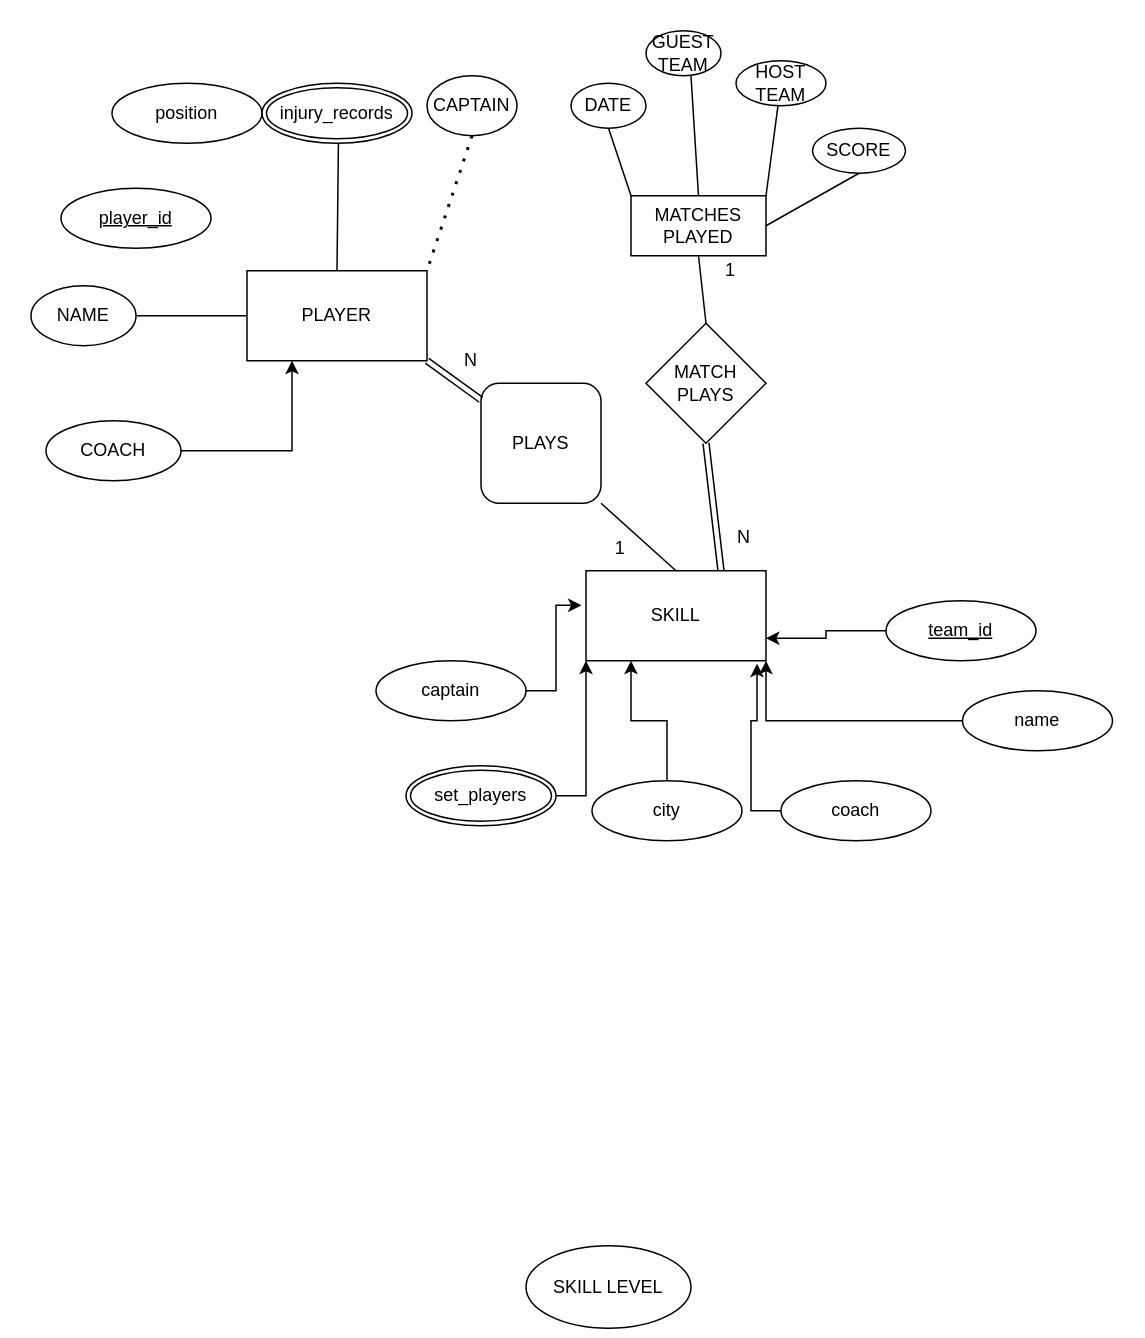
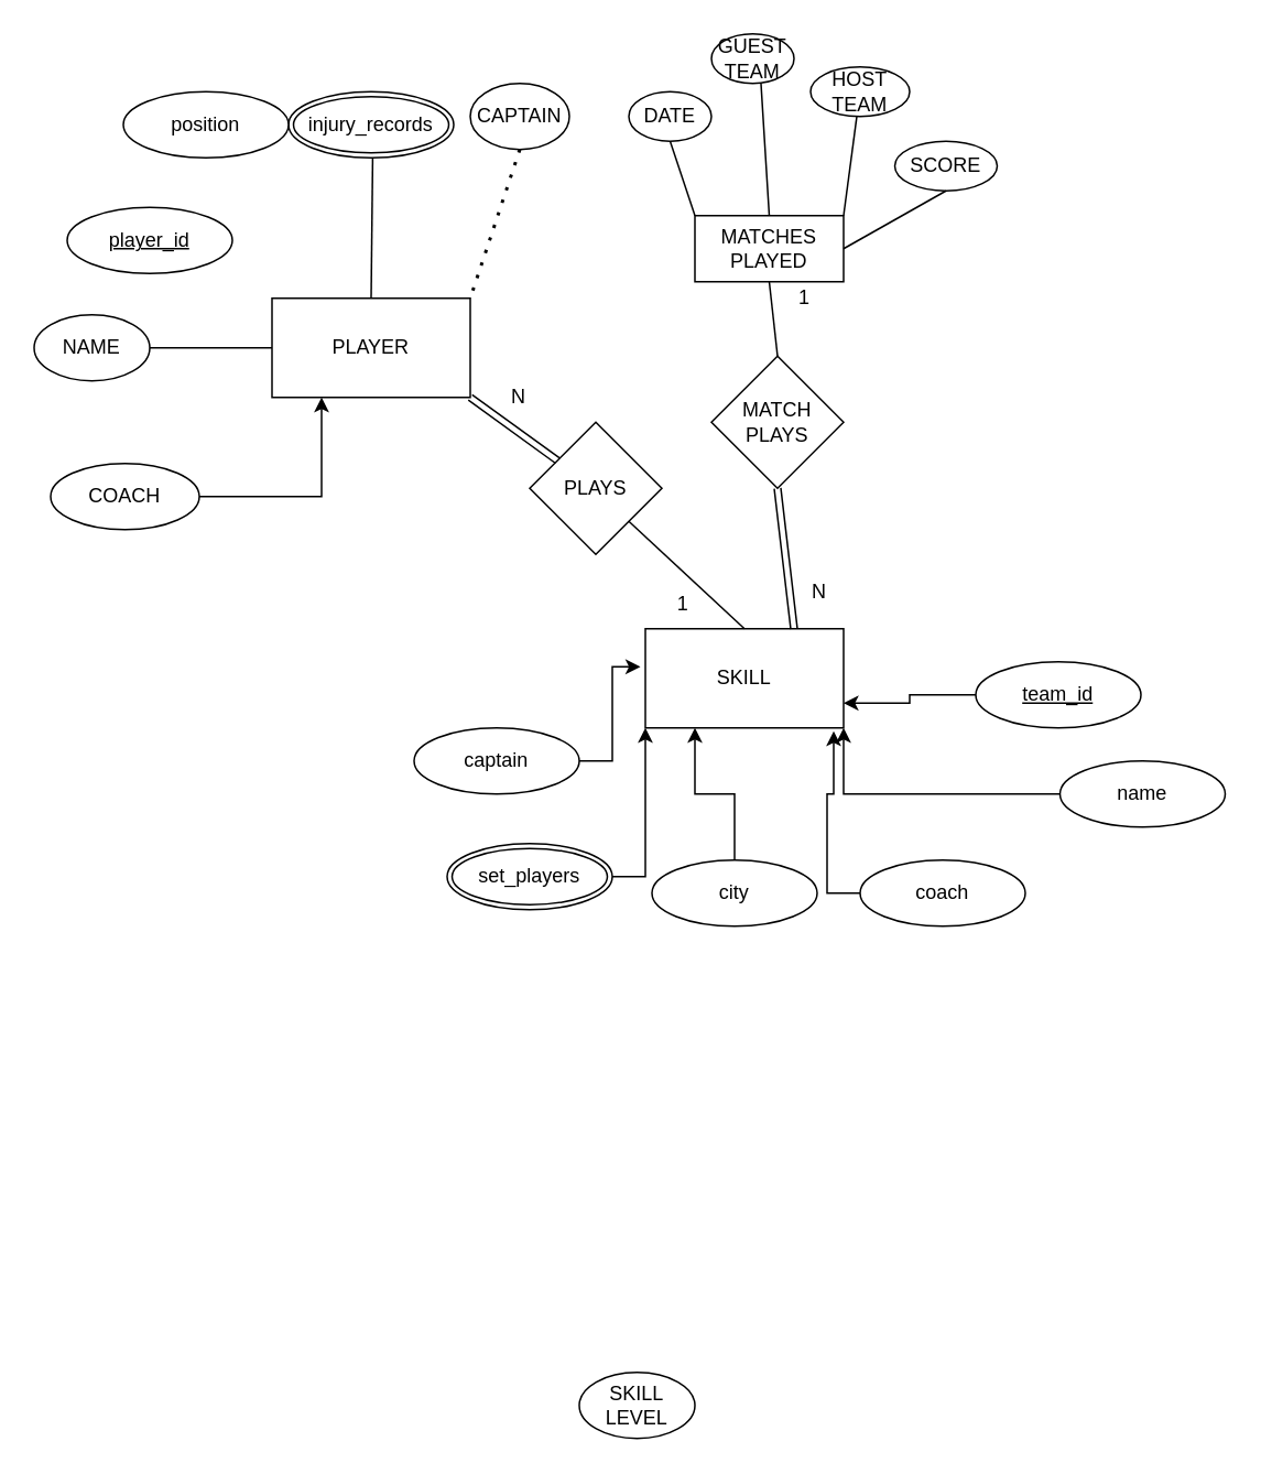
- <mxCell id="12" value="PLAYS" style="whiteSpace=wrap;html=1;rounded=1;" parent="1" vertex="1"><mxGeometry x="320" y="255" width="80" height="80" as="geometry" /></mxCell>
+ <mxCell id="12" value="PLAYS" style="rhombus;whiteSpace=wrap;html=1;" parent="1" vertex="1"><mxGeometry x="320" y="255" width="80" height="80" as="geometry" /></mxCell>
- <mxCell id="4" value="SKILL LEVEL" style="ellipse;whiteSpace=wrap;html=1;" parent="1" vertex="1"><mxGeometry x="350" y="830" width="110" height="55" as="geometry" /></mxCell>
+ <mxCell id="4" value="SKILL LEVEL" style="ellipse;whiteSpace=wrap;html=1;" parent="1" vertex="1"><mxGeometry x="350" y="830" width="70" height="40" as="geometry" /></mxCell>
